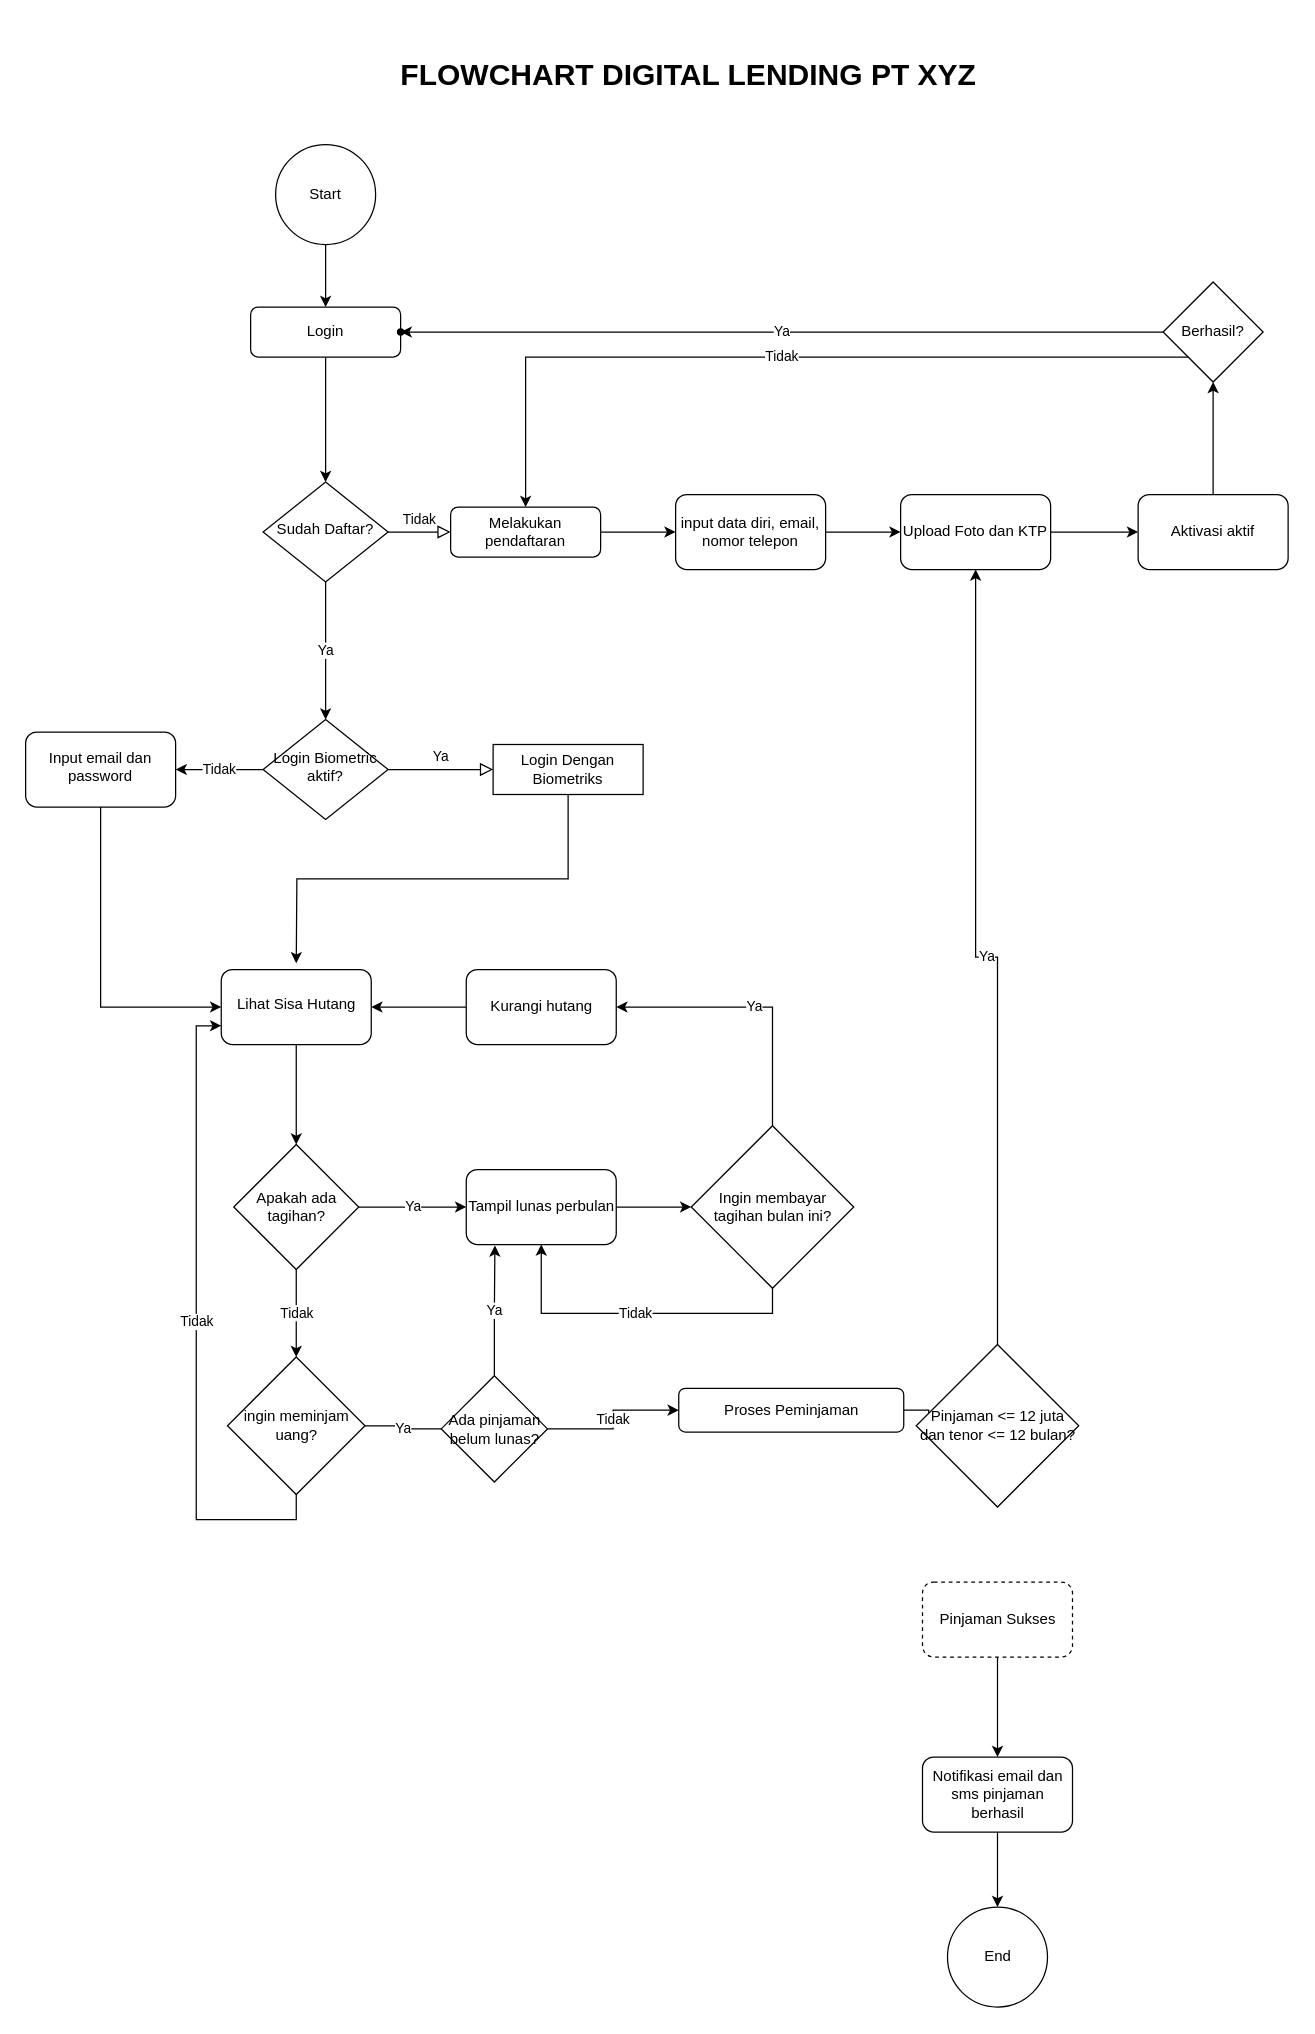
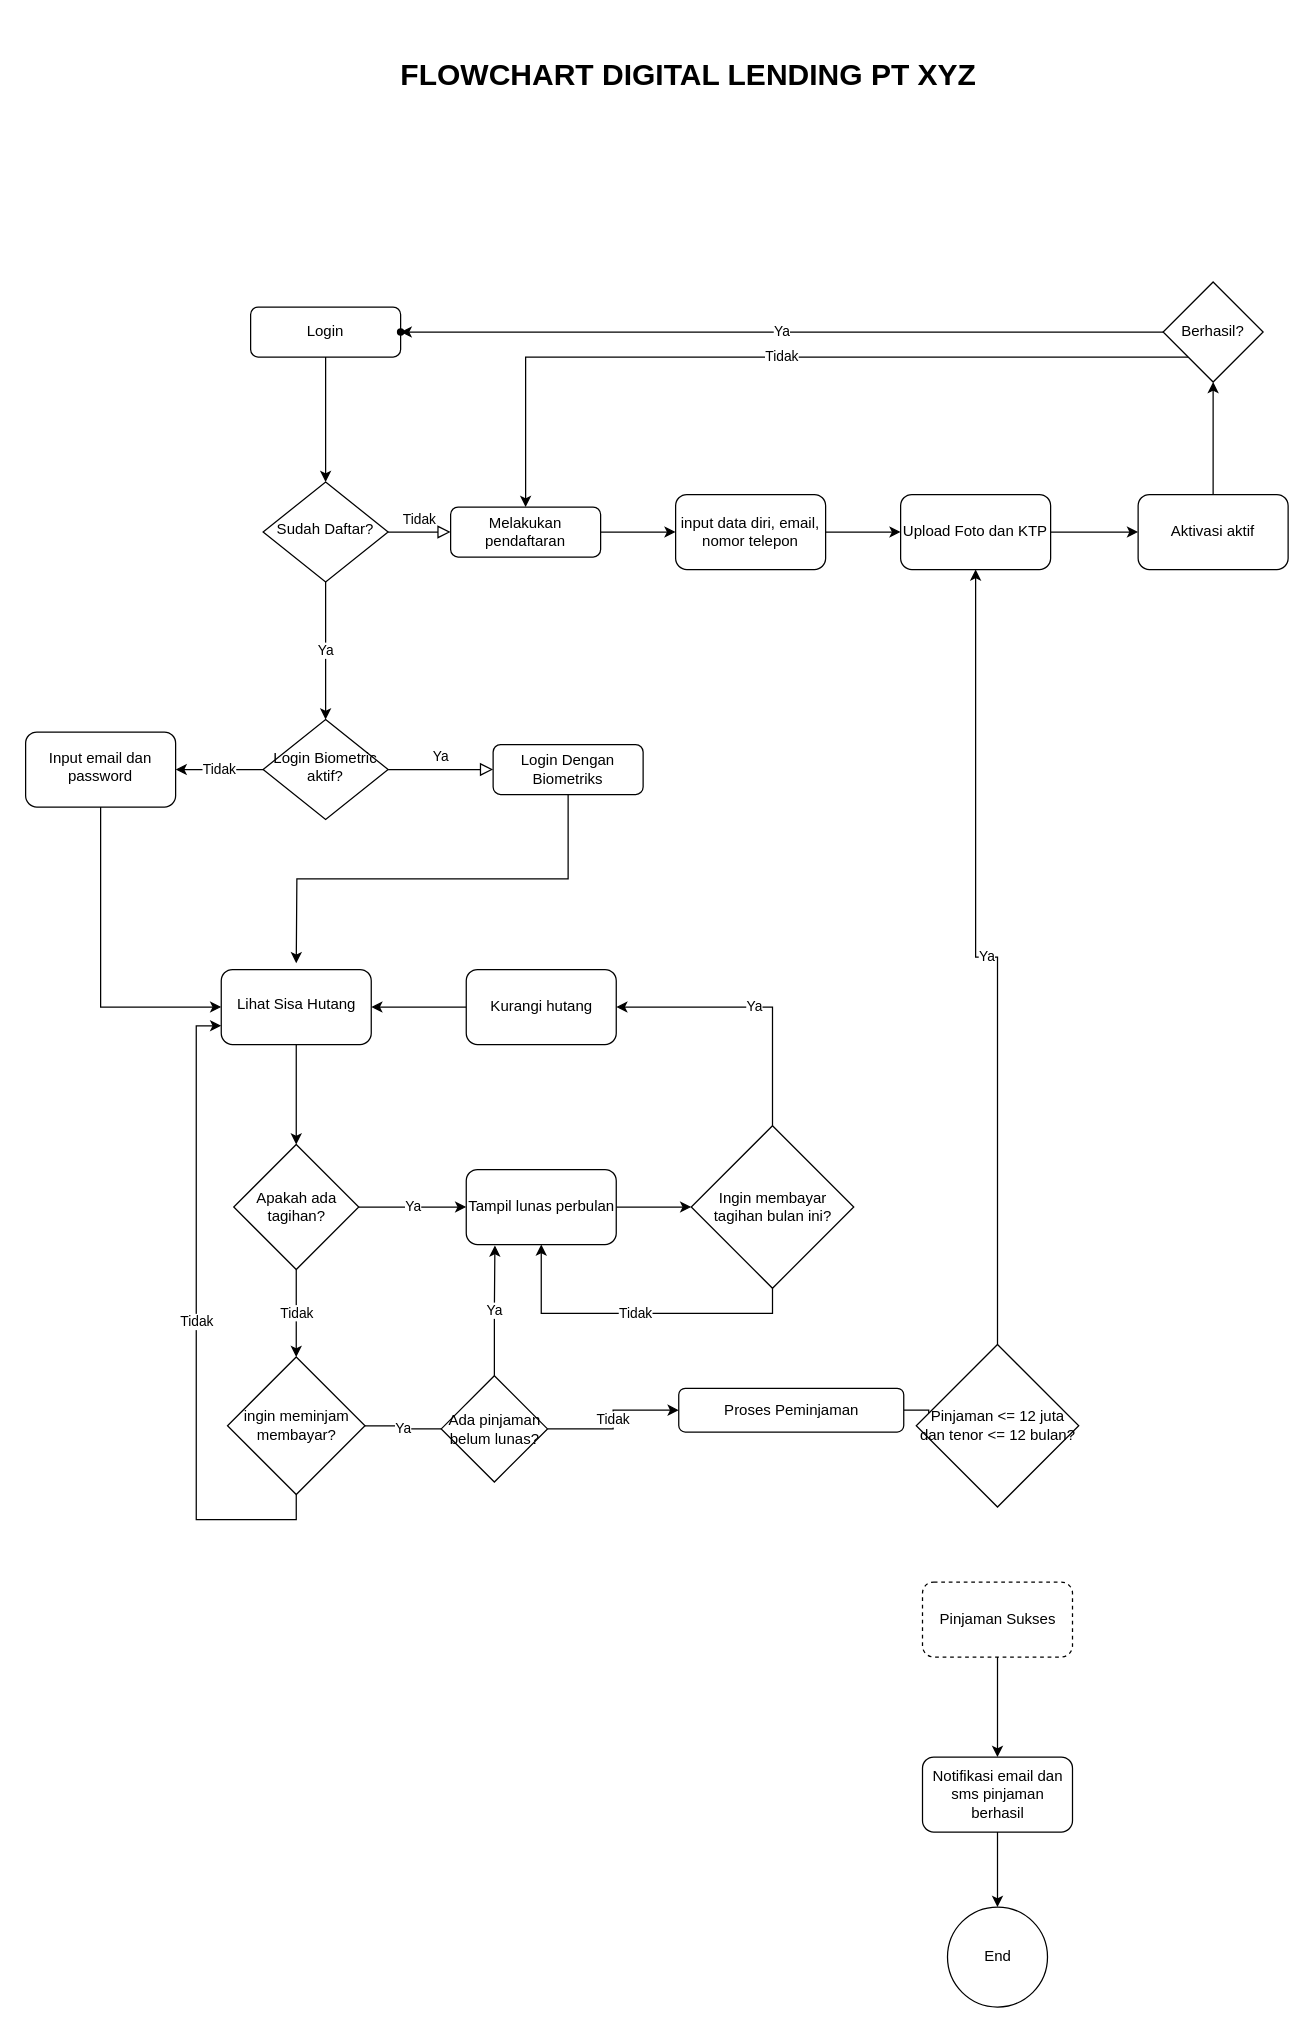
- <mxCell id="24" value="Start" style="ellipse;whiteSpace=wrap;html=1;aspect=fixed;" vertex="1" parent="1"><mxGeometry x="220" y="115" width="80" height="80" as="geometry" /></mxCell>
- <mxCell id="23" value="" style="edgeStyle=orthogonalEdgeStyle;rounded=0;orthogonalLoop=1;jettySize=auto;html=1;" edge="1" parent="1" source="24" target="3"><mxGeometry relative="1" as="geometry" /></mxCell>
- <mxCell id="13" value="Login Dengan Biometriks" style="whiteSpace=wrap;html=1;fontSize=12;glass=0;strokeWidth=1;shadow=0;rounded=0;" parent="1" vertex="1"><mxGeometry x="394" y="595" width="120" height="40" as="geometry" /></mxCell>
+ <mxCell id="13" value="Login Dengan Biometriks" style="rounded=1;whiteSpace=wrap;html=1;fontSize=12;glass=0;strokeWidth=1;shadow=0;" parent="1" vertex="1"><mxGeometry x="394" y="595" width="120" height="40" as="geometry" /></mxCell>
- <mxCell id="37" value="ingin meminjam uang?" style="rhombus;whiteSpace=wrap;html=1;" vertex="1" parent="1"><mxGeometry x="181.5" y="1085" width="110" height="110" as="geometry" /></mxCell>
+ <mxCell id="37" value="ingin meminjam membayar?" style="rhombus;whiteSpace=wrap;html=1;" vertex="1" parent="1"><mxGeometry x="181.5" y="1085" width="110" height="110" as="geometry" /></mxCell>
